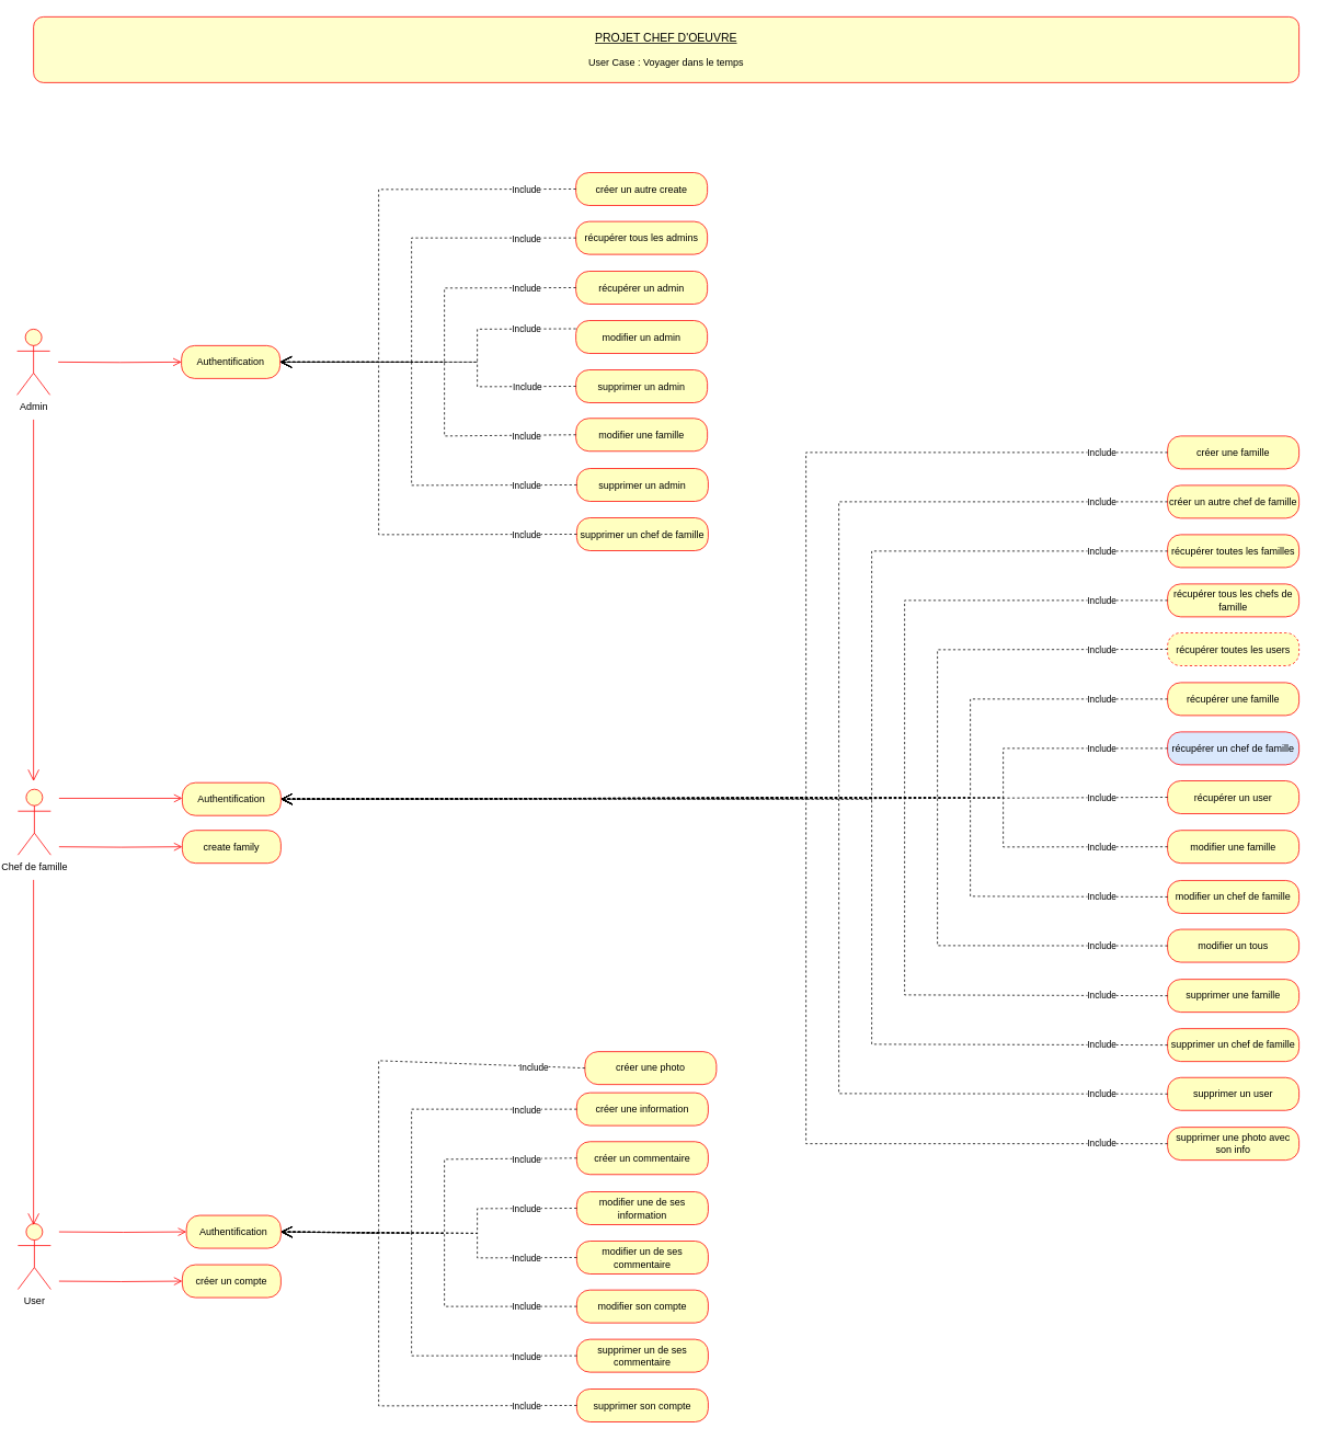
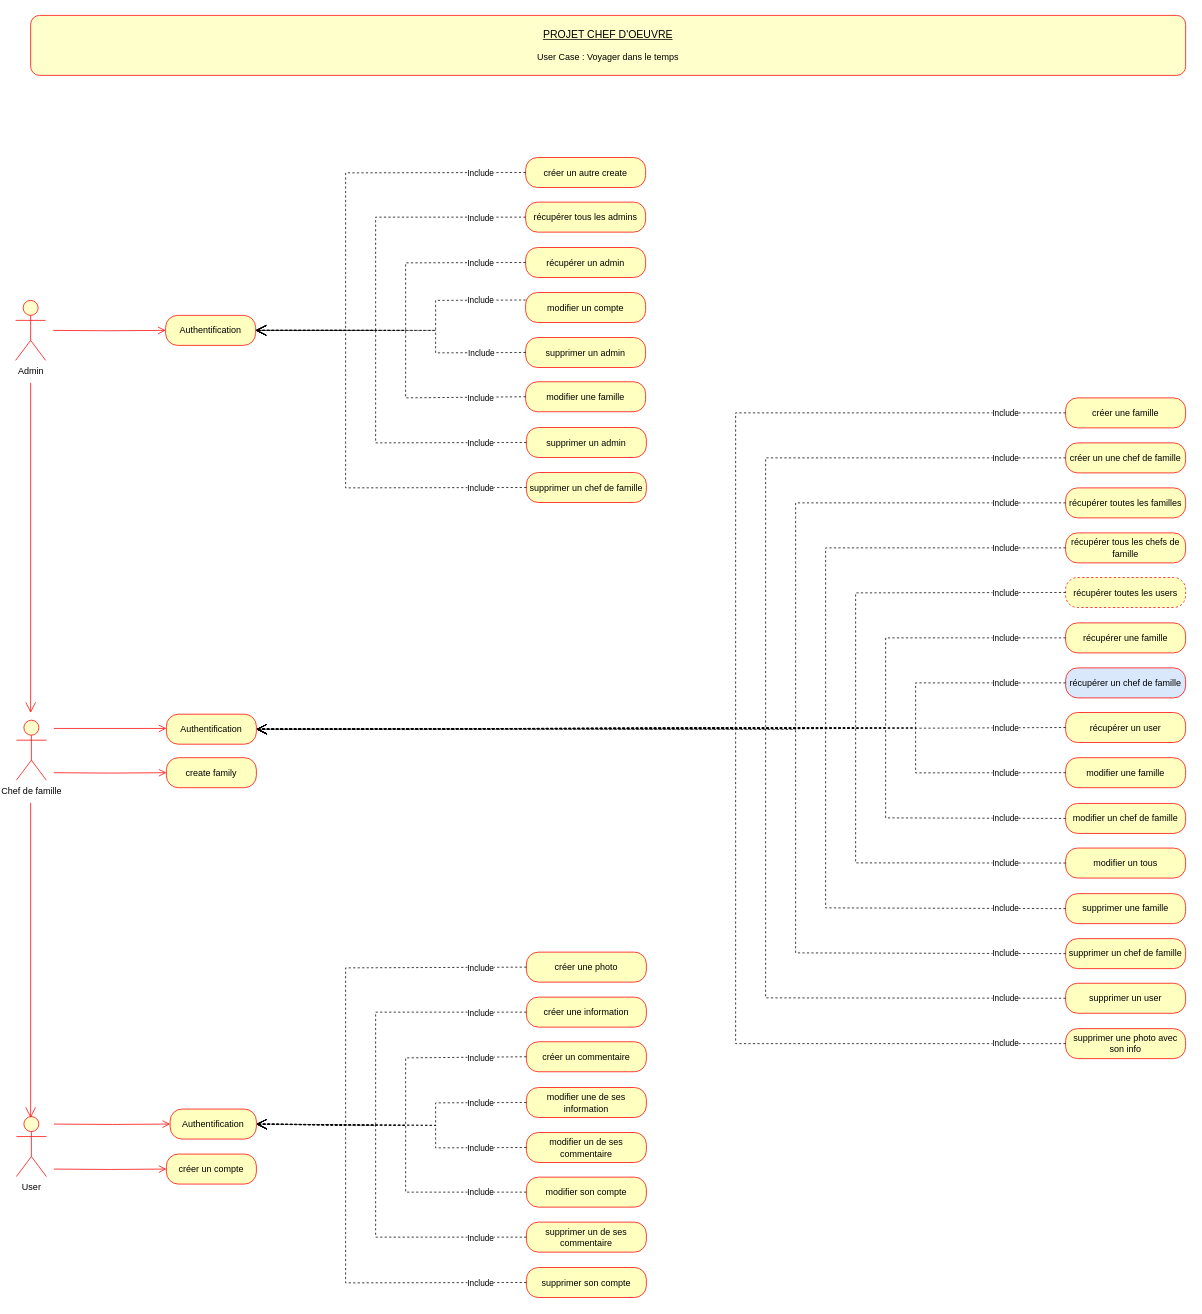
- <mxCell id="40" value="modifier un admin" style="rounded=1;whiteSpace=wrap;html=1;arcSize=40;fontColor=#000000;fillColor=#ffffc0;strokeColor=#ff0000;" vertex="1" parent="1"><mxGeometry x="700" y="389.5" width="160" height="40" as="geometry" /></mxCell>
+ <mxCell id="40" value="modifier un compte" style="rounded=1;whiteSpace=wrap;html=1;arcSize=40;fontColor=#000000;fillColor=#ffffc0;strokeColor=#ff0000;" vertex="1" parent="1"><mxGeometry x="700" y="389.5" width="160" height="40" as="geometry" /></mxCell>
- <mxCell id="27" value="créer un autre chef de famille" style="rounded=1;whiteSpace=wrap;html=1;arcSize=40;fontColor=#000000;fillColor=#ffffc0;strokeColor=#ff0000;" vertex="1" parent="1"><mxGeometry x="1420" y="590" width="160" height="40" as="geometry" /></mxCell>
+ <mxCell id="27" value="créer un une chef de famille" style="rounded=1;whiteSpace=wrap;html=1;arcSize=40;fontColor=#000000;fillColor=#ffffc0;strokeColor=#ff0000;" vertex="1" parent="1"><mxGeometry x="1420" y="590" width="160" height="40" as="geometry" /></mxCell>
- <mxCell id="28" value="créer une photo" style="rounded=1;whiteSpace=wrap;html=1;arcSize=40;fontColor=#000000;fillColor=#ffffc0;strokeColor=#ff0000;" vertex="1" parent="1"><mxGeometry x="711" y="1279" width="160" height="40" as="geometry" /></mxCell>
+ <mxCell id="28" value="créer une photo" style="rounded=1;whiteSpace=wrap;html=1;arcSize=40;fontColor=#000000;fillColor=#ffffc0;strokeColor=#ff0000;" vertex="1" parent="1"><mxGeometry x="701" y="1269" width="160" height="40" as="geometry" /></mxCell>
